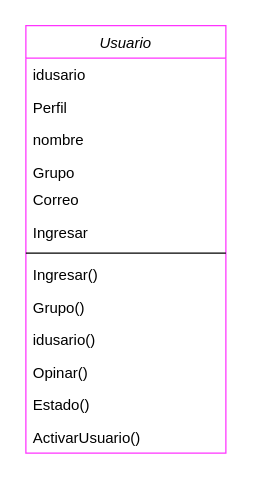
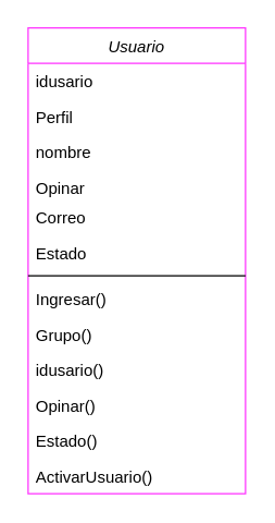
- <mxCell id="6" value="Grupo" style="text;align=left;verticalAlign=top;spacingLeft=4;spacingRight=4;overflow=hidden;rotatable=0;points=[[0,0.5],[1,0.5]];portConstraint=eastwest;rounded=0;shadow=0;html=0;" parent="2" vertex="1"><mxGeometry y="104" width="160" height="22" as="geometry" /></mxCell>
+ <mxCell id="6" value="Opinar" style="text;align=left;verticalAlign=top;spacingLeft=4;spacingRight=4;overflow=hidden;rotatable=0;points=[[0,0.5],[1,0.5]];portConstraint=eastwest;rounded=0;shadow=0;html=0;" parent="2" vertex="1"><mxGeometry y="104" width="160" height="22" as="geometry" /></mxCell>
- <mxCell id="8" value="Ingresar" style="text;align=left;verticalAlign=top;spacingLeft=4;spacingRight=4;overflow=hidden;rotatable=0;points=[[0,0.5],[1,0.5]];portConstraint=eastwest;rounded=0;shadow=0;html=0;" vertex="1" parent="2"><mxGeometry y="152" width="160" height="26" as="geometry" /></mxCell>
+ <mxCell id="8" value="Estado" style="text;align=left;verticalAlign=top;spacingLeft=4;spacingRight=4;overflow=hidden;rotatable=0;points=[[0,0.5],[1,0.5]];portConstraint=eastwest;rounded=0;shadow=0;html=0;" vertex="1" parent="2"><mxGeometry y="152" width="160" height="26" as="geometry" /></mxCell>
